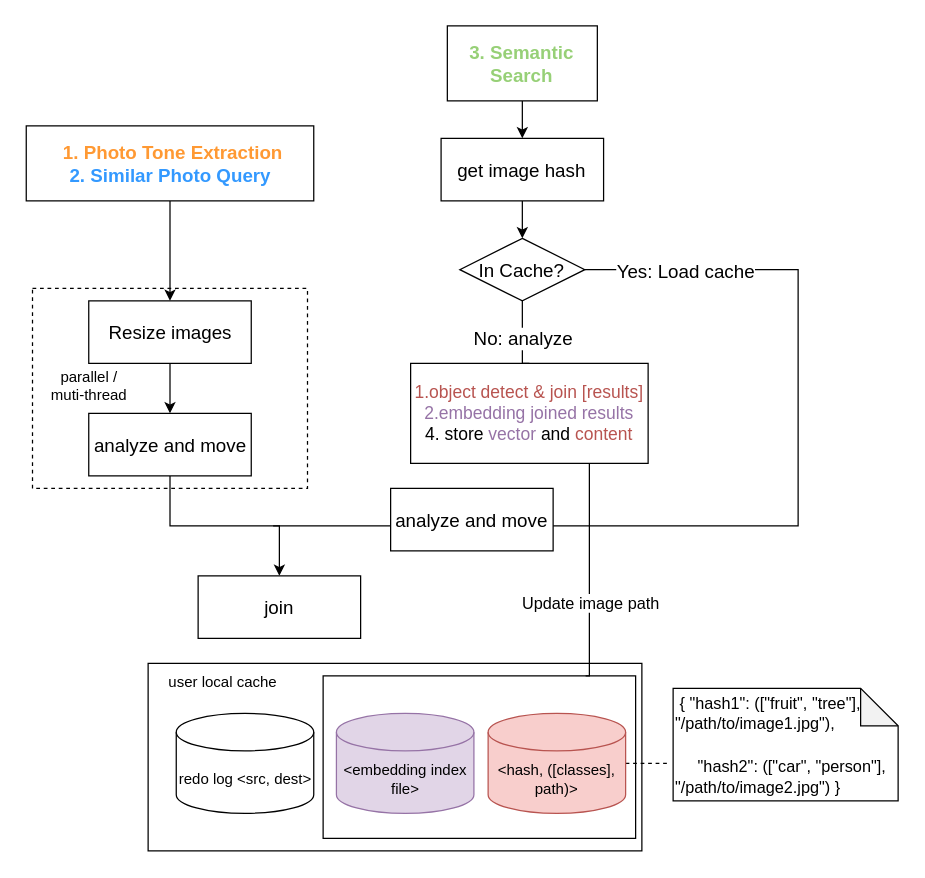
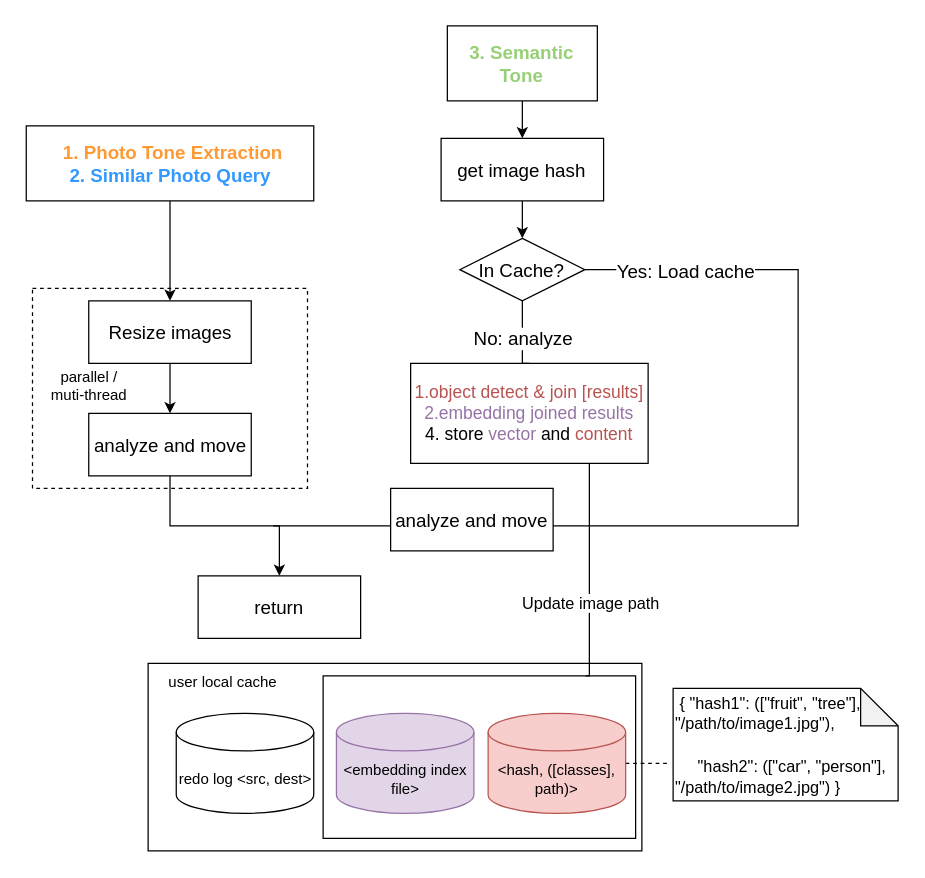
- <mxCell id="23" value="&lt;font size=&quot;1&quot; color=&quot;#97d077&quot;&gt;&lt;b style=&quot;font-size: 15px;&quot;&gt;3. Semantic Search&lt;/b&gt;&lt;/font&gt;" style="rounded=0;whiteSpace=wrap;html=1;" vertex="1" parent="1"><mxGeometry x="357.37" y="20" width="120" height="60" as="geometry" /></mxCell>
+ <mxCell id="23" value="&lt;font size=&quot;1&quot; color=&quot;#97d077&quot;&gt;&lt;b style=&quot;font-size: 15px;&quot;&gt;3. Semantic Tone&lt;/b&gt;&lt;/font&gt;" style="rounded=0;whiteSpace=wrap;html=1;" vertex="1" parent="1"><mxGeometry x="357.37" y="20" width="120" height="60" as="geometry" /></mxCell>
- <mxCell id="18" value="&lt;font style=&quot;font-size: 15px;&quot;&gt;join&lt;/font&gt;" style="rounded=0;whiteSpace=wrap;html=1;" vertex="1" parent="1"><mxGeometry x="158" y="460" width="130" height="50" as="geometry" /></mxCell>
+ <mxCell id="18" value="&lt;font style=&quot;font-size: 15px;&quot;&gt;return&lt;/font&gt;" style="rounded=0;whiteSpace=wrap;html=1;" vertex="1" parent="1"><mxGeometry x="158" y="460" width="130" height="50" as="geometry" /></mxCell>
